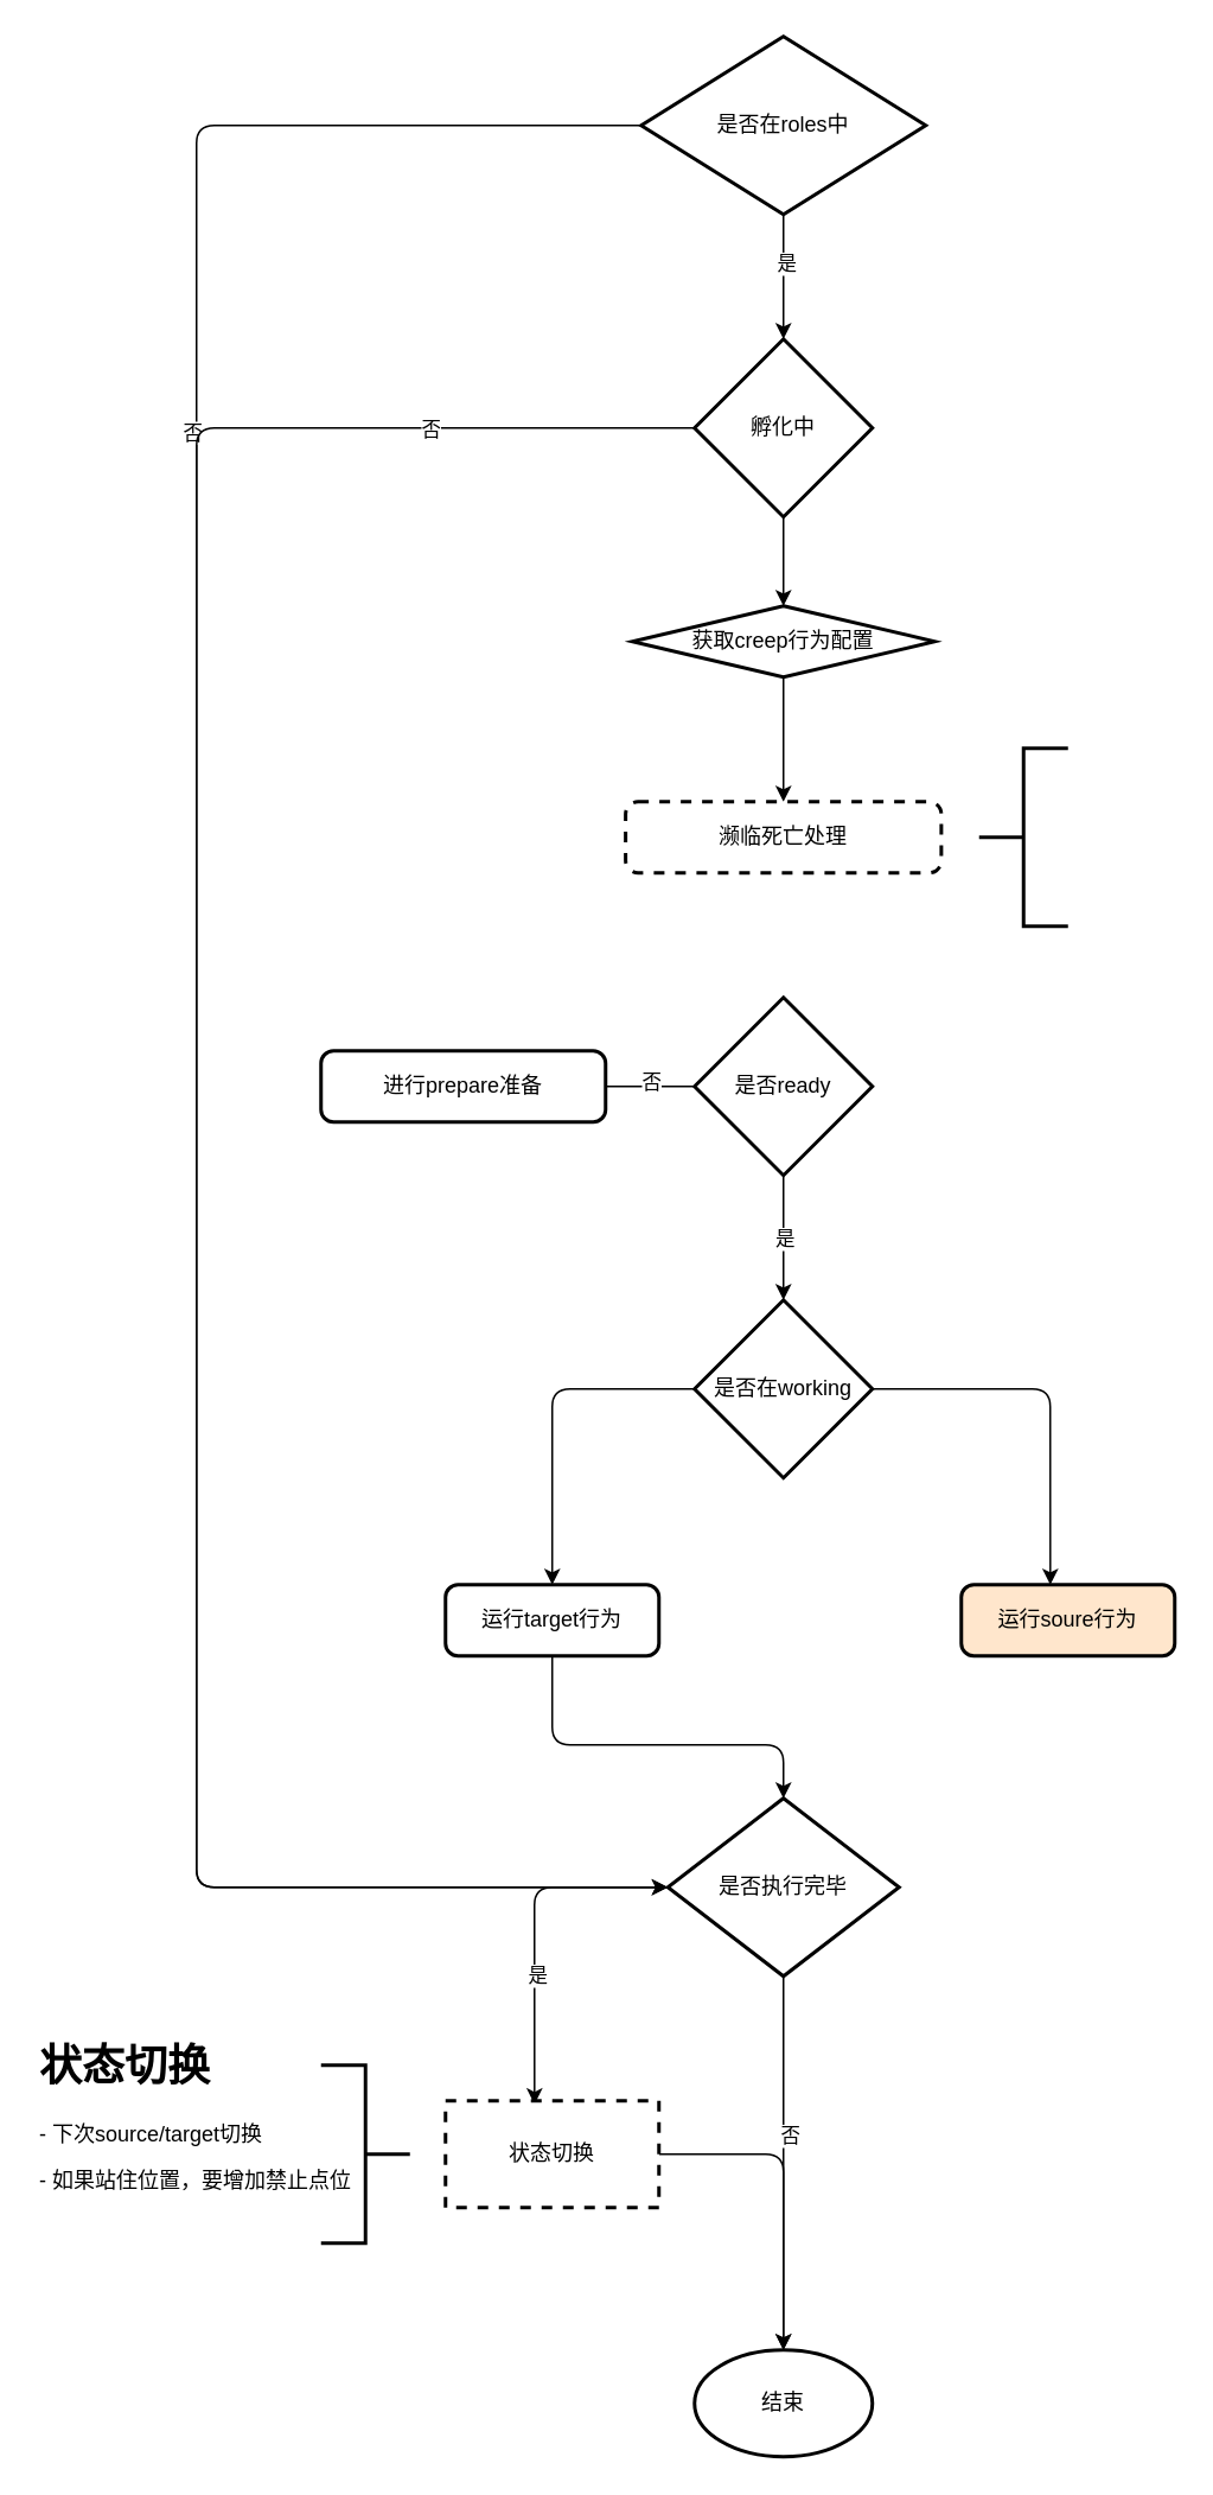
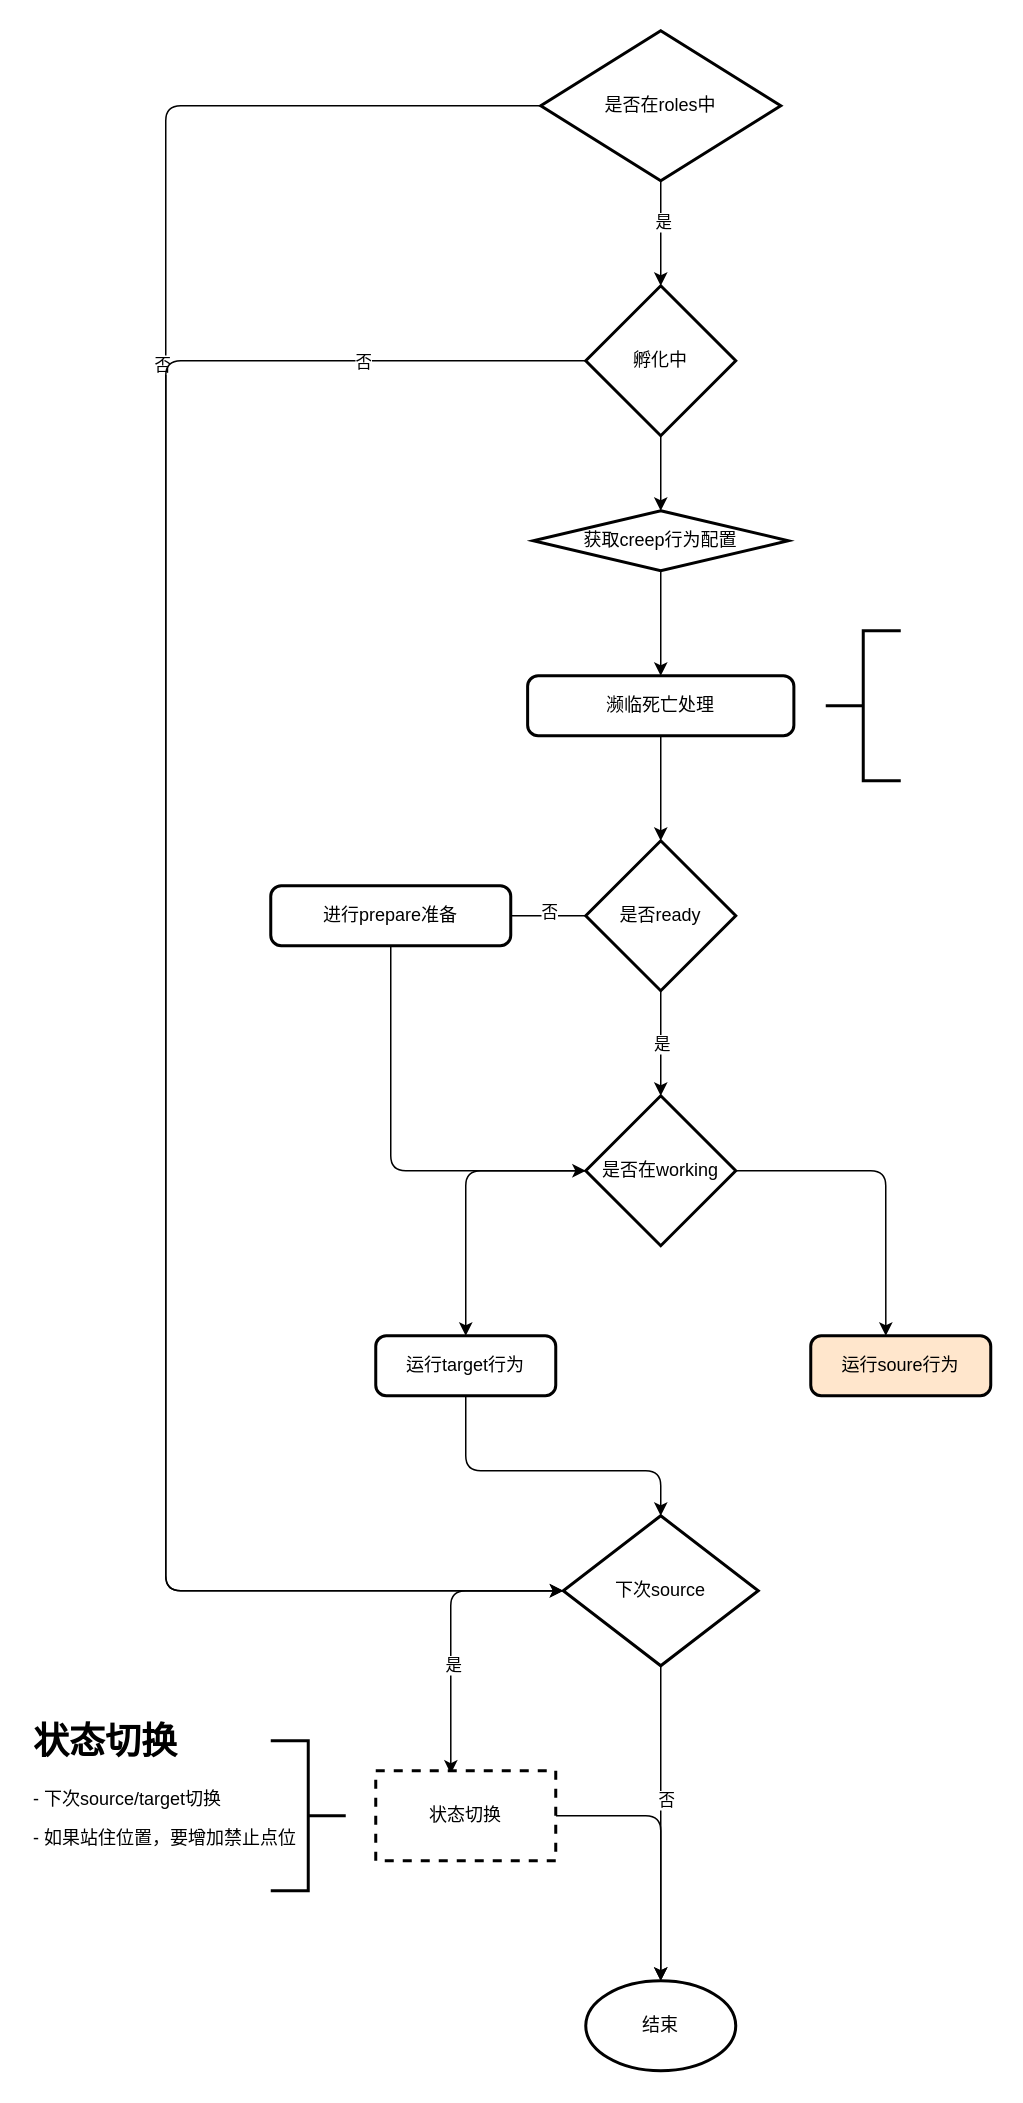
- <mxCell id="14" value="濒临死亡处理" style="rounded=1;whiteSpace=wrap;html=1;absoluteArcSize=1;arcSize=14;strokeWidth=2;dashed=1;" vertex="1" parent="1"><mxGeometry x="351.25" y="450" width="177.5" height="40" as="geometry" /></mxCell>
+ <mxCell id="14" value="濒临死亡处理" style="rounded=1;whiteSpace=wrap;html=1;absoluteArcSize=1;arcSize=14;strokeWidth=2;" vertex="1" parent="1"><mxGeometry x="351.25" y="450" width="177.5" height="40" as="geometry" /></mxCell>
+ <mxCell id="13" value="" style="edgeStyle=none;html=1;" edge="1" parent="1" source="14" target="20"><mxGeometry relative="1" as="geometry" /></mxCell>
+ <mxCell id="24" style="edgeStyle=none;html=1;" edge="1" parent="1" source="25" target="23"><mxGeometry relative="1" as="geometry"><mxPoint x="260" y="850" as="targetPoint" /><Array as="points"><mxPoint x="260" y="780" /></Array></mxGeometry></mxCell>
- <mxCell id="32" value="是否执行完毕" style="strokeWidth=2;html=1;shape=mxgraph.flowchart.decision;whiteSpace=wrap;" vertex="1" parent="1"><mxGeometry x="375" y="1010" width="130" height="100" as="geometry" /></mxCell>
+ <mxCell id="32" value="下次source" style="strokeWidth=2;html=1;shape=mxgraph.flowchart.decision;whiteSpace=wrap;" vertex="1" parent="1"><mxGeometry x="375" y="1010" width="130" height="100" as="geometry" /></mxCell>
